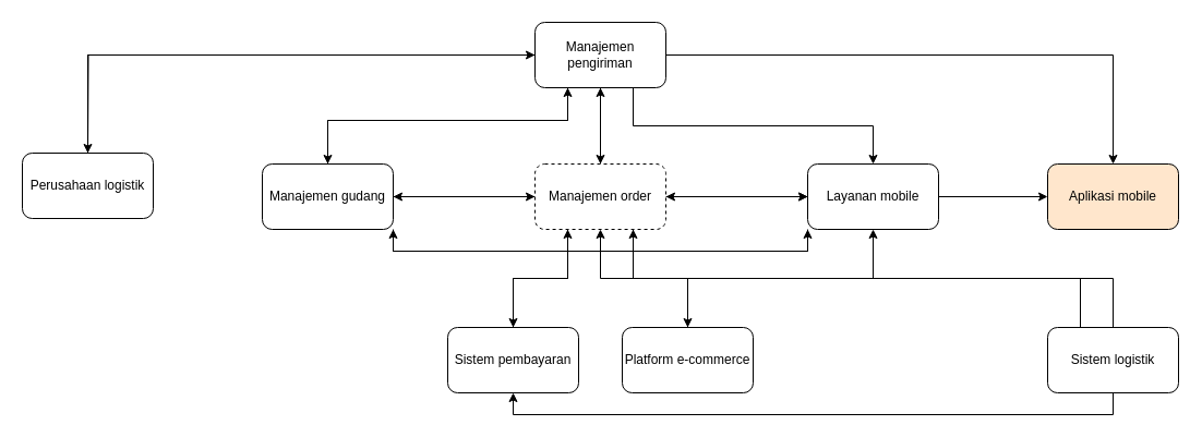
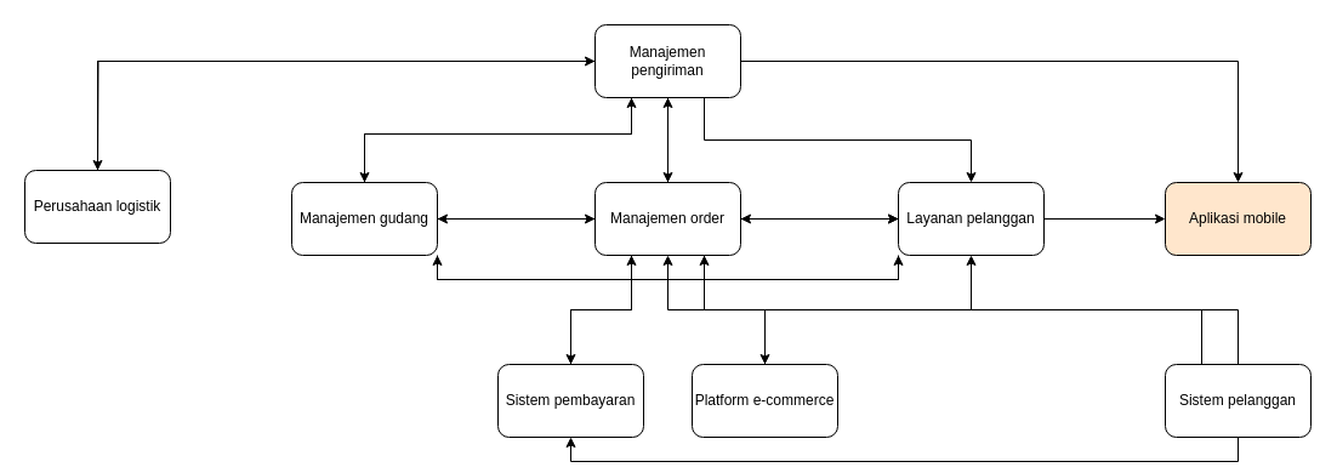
- <mxCell id="15" value="Manajemen order" style="rounded=1;whiteSpace=wrap;html=1;dashed=1;" parent="1" vertex="1"><mxGeometry x="490" y="150" width="120" height="60" as="geometry" /></mxCell>
+ <mxCell id="15" value="Manajemen order" style="rounded=1;whiteSpace=wrap;html=1;" parent="1" vertex="1"><mxGeometry x="490" y="150" width="120" height="60" as="geometry" /></mxCell>
- <mxCell id="19" value="Layanan mobile" style="rounded=1;whiteSpace=wrap;html=1;" parent="1" vertex="1"><mxGeometry x="740" y="150" width="120" height="60" as="geometry" /></mxCell>
+ <mxCell id="19" value="Layanan pelanggan" style="rounded=1;whiteSpace=wrap;html=1;" parent="1" vertex="1"><mxGeometry x="740" y="150" width="120" height="60" as="geometry" /></mxCell>
- <mxCell id="34" value="Sistem logistik" style="rounded=1;whiteSpace=wrap;html=1;" parent="1" vertex="1"><mxGeometry x="960" y="300" width="120" height="60" as="geometry" /></mxCell>
+ <mxCell id="34" value="Sistem pelanggan" style="rounded=1;whiteSpace=wrap;html=1;" parent="1" vertex="1"><mxGeometry x="960" y="300" width="120" height="60" as="geometry" /></mxCell>
